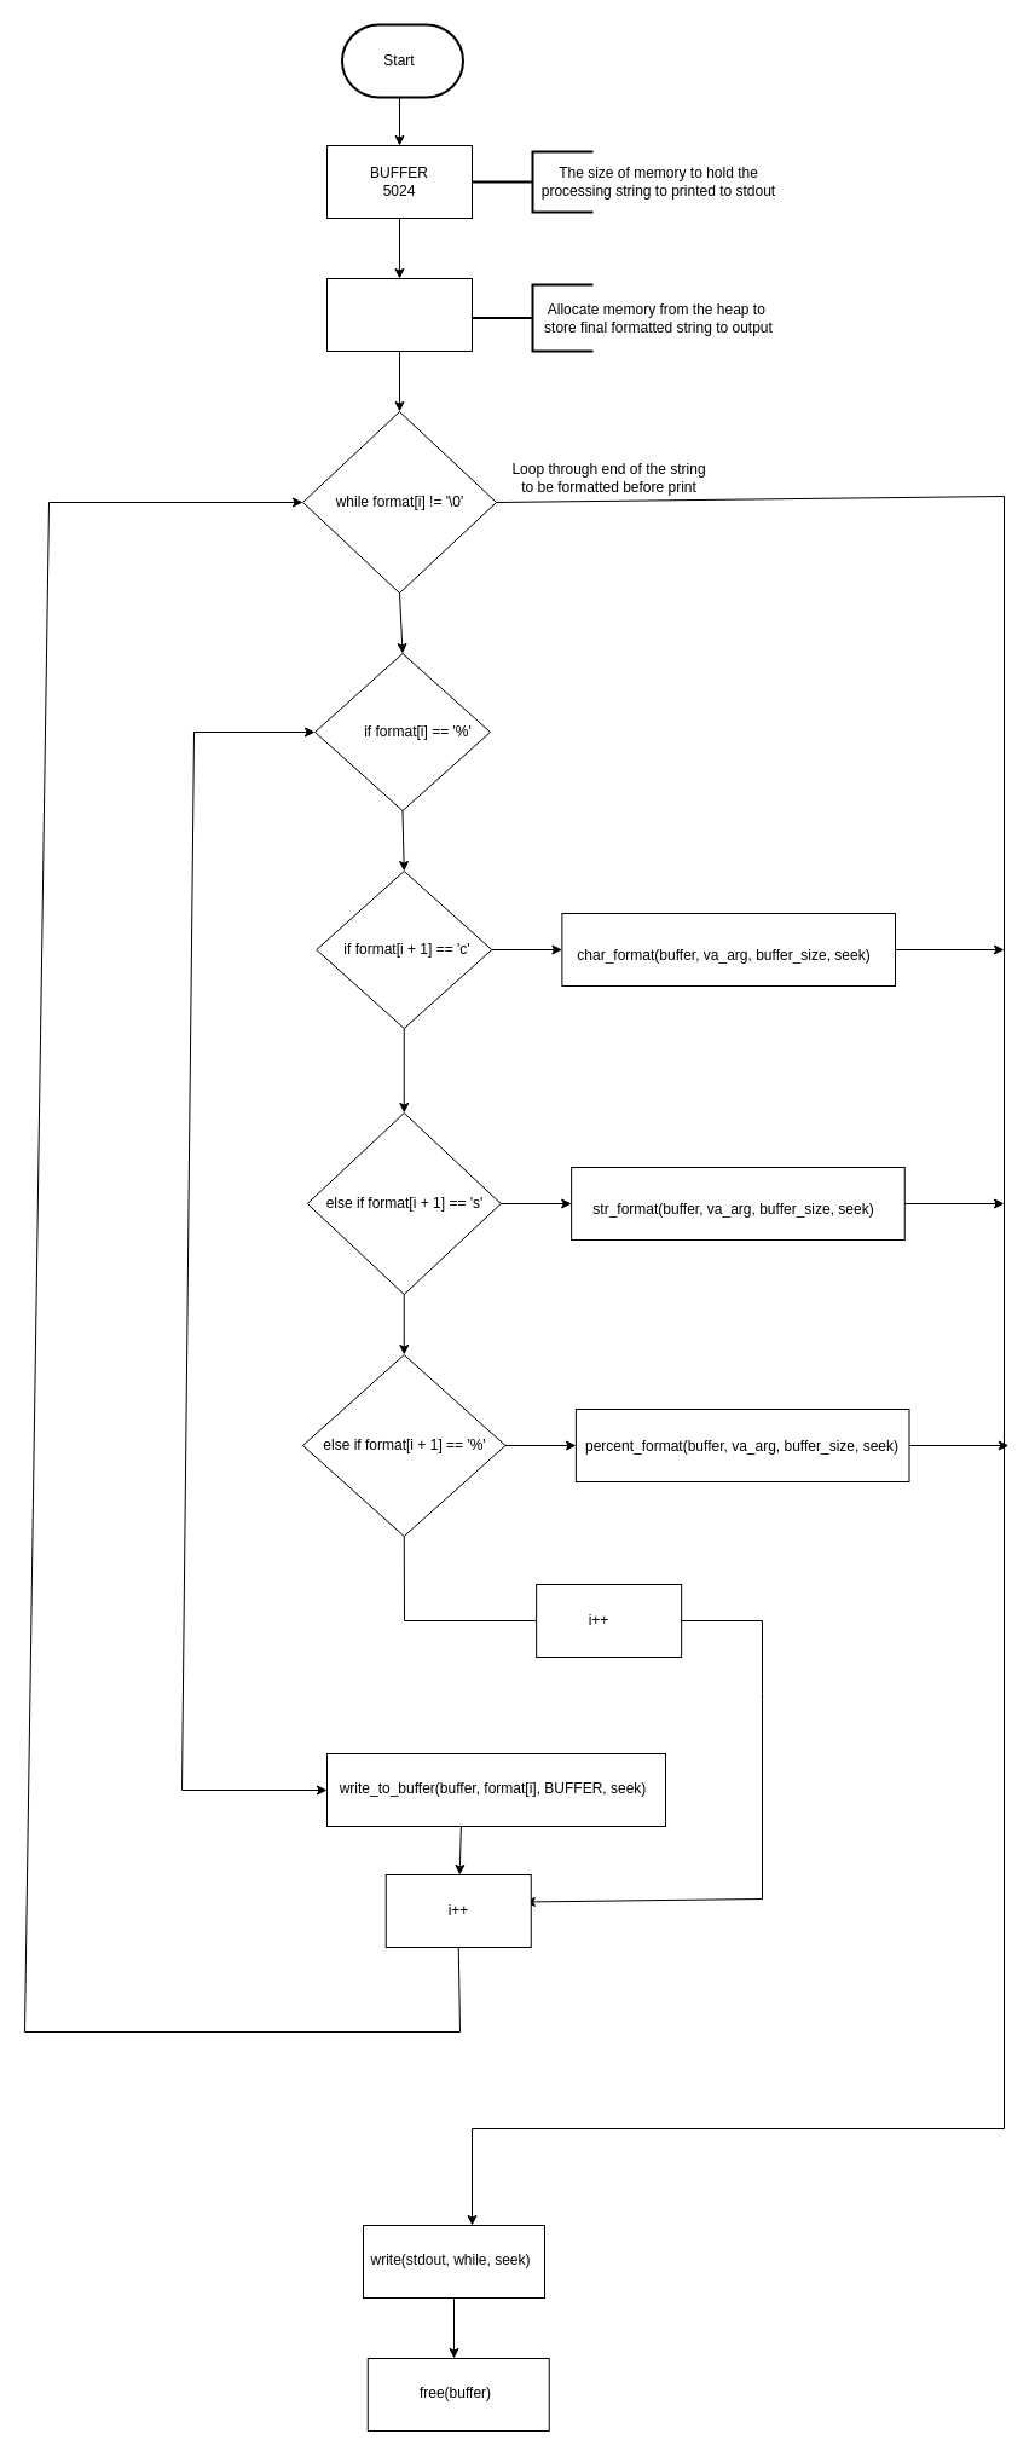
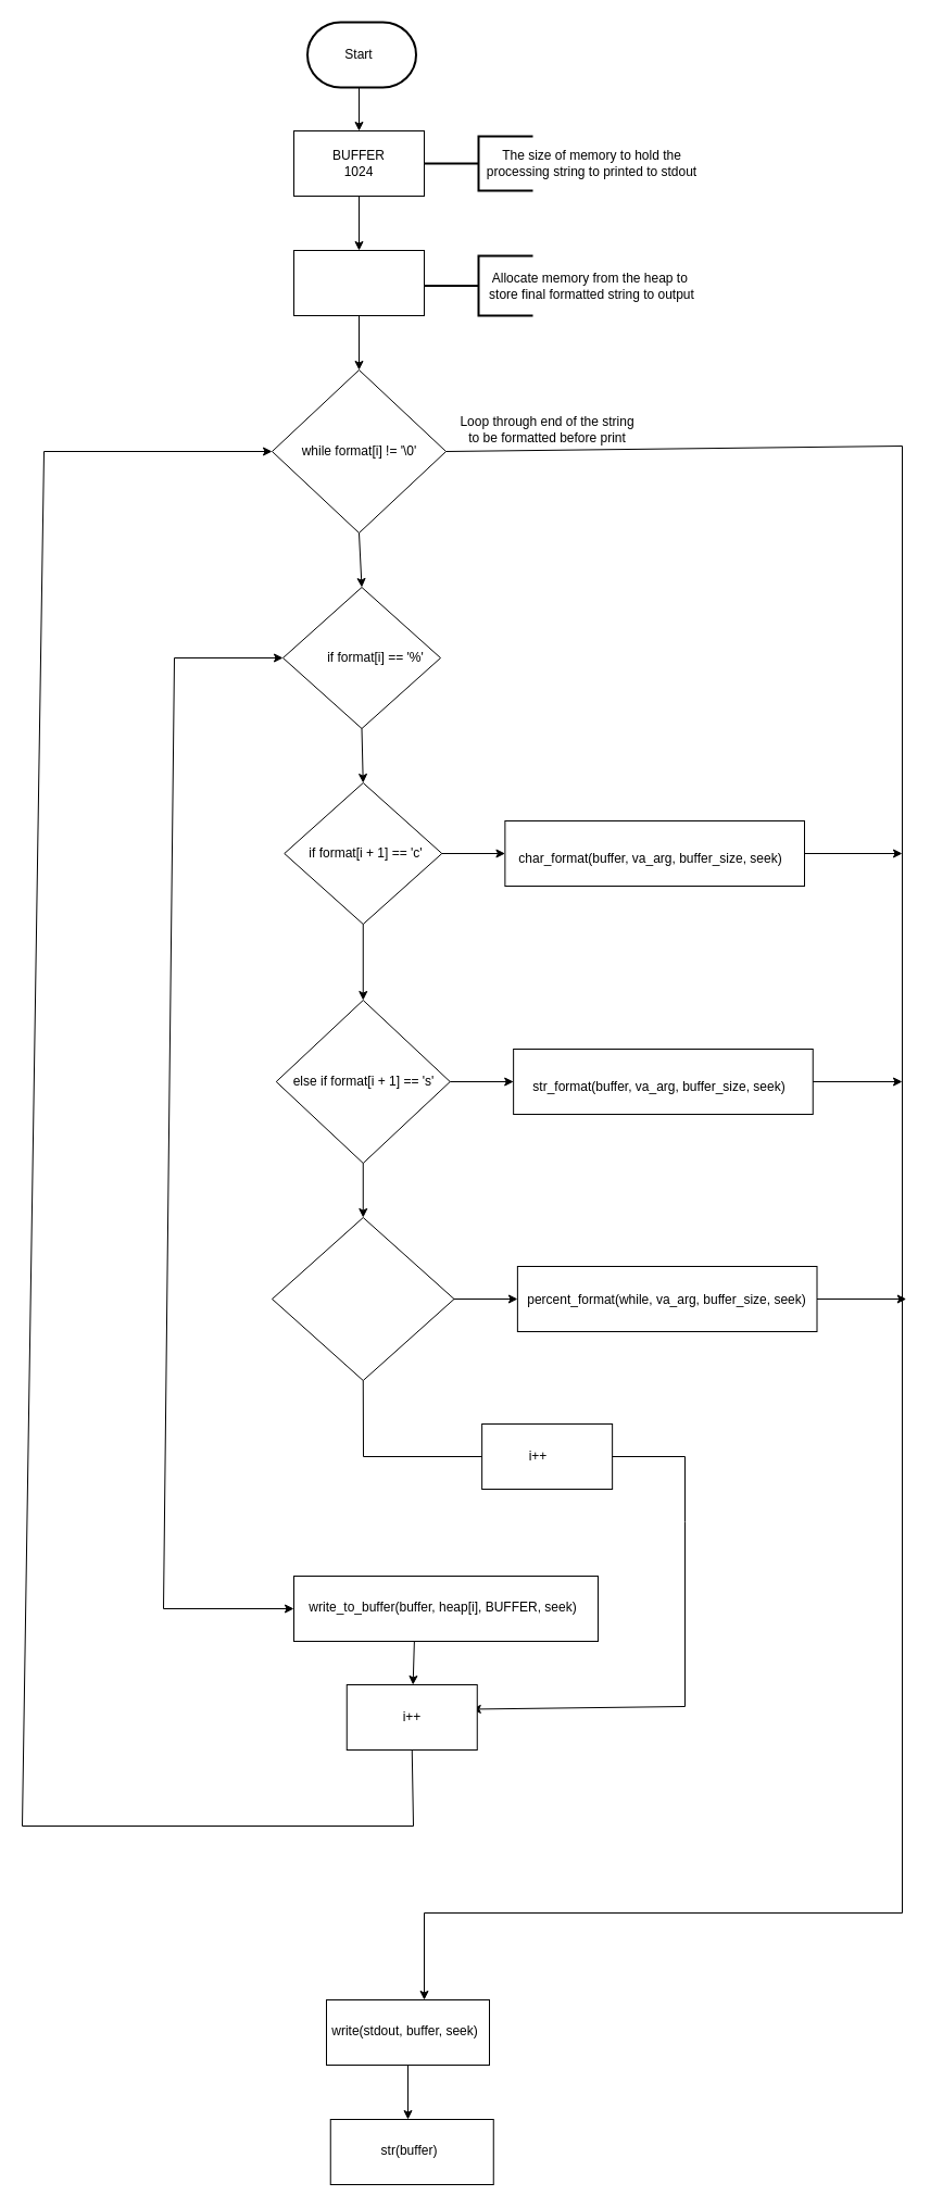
- <mxCell id="7" value="BUFFER 5024" style="text;html=1;strokeColor=none;fillColor=none;align=center;verticalAlign=middle;whiteSpace=wrap;rounded=0;" vertex="1" parent="1"><mxGeometry x="300" y="135" width="60" height="30" as="geometry" /></mxCell>
+ <mxCell id="7" value="BUFFER 1024" style="text;html=1;strokeColor=none;fillColor=none;align=center;verticalAlign=middle;whiteSpace=wrap;rounded=0;" vertex="1" parent="1"><mxGeometry x="300" y="135" width="60" height="30" as="geometry" /></mxCell>
- <mxCell id="29" value="else if format[i + 1] == '%'" style="text;html=1;strokeColor=none;fillColor=none;align=center;verticalAlign=middle;whiteSpace=wrap;rounded=0;" vertex="1" parent="1"><mxGeometry x="262.5" y="1137.5" width="142.5" height="115" as="geometry" /></mxCell>
- <mxCell id="58" value="percent_format(buffer, va_arg, buffer_size, seek)" style="text;html=1;strokeColor=none;fillColor=none;align=center;verticalAlign=middle;whiteSpace=wrap;rounded=0;" vertex="1" parent="1"><mxGeometry x="481.88" y="1176" width="263.12" height="40" as="geometry" /></mxCell>
+ <mxCell id="58" value="percent_format(while, va_arg, buffer_size, seek)" style="text;html=1;strokeColor=none;fillColor=none;align=center;verticalAlign=middle;whiteSpace=wrap;rounded=0;" vertex="1" parent="1"><mxGeometry x="481.88" y="1176" width="263.12" height="40" as="geometry" /></mxCell>
- <mxCell id="34" value="write_to_buffer(buffer, format[i], BUFFER, seek)" style="text;html=1;strokeColor=none;fillColor=none;align=center;verticalAlign=middle;whiteSpace=wrap;rounded=0;" vertex="1" parent="1"><mxGeometry x="275" y="1464" width="265" height="30" as="geometry" /></mxCell>
+ <mxCell id="34" value="write_to_buffer(buffer, heap[i], BUFFER, seek)" style="text;html=1;strokeColor=none;fillColor=none;align=center;verticalAlign=middle;whiteSpace=wrap;rounded=0;" vertex="1" parent="1"><mxGeometry x="275" y="1464" width="265" height="30" as="geometry" /></mxCell>
- <mxCell id="42" value="write(stdout, while, seek)" style="text;html=1;strokeColor=none;fillColor=none;align=center;verticalAlign=middle;whiteSpace=wrap;rounded=0;" vertex="1" parent="1"><mxGeometry x="300.13" y="1854" width="145" height="30" as="geometry" /></mxCell>
+ <mxCell id="42" value="write(stdout, buffer, seek)" style="text;html=1;strokeColor=none;fillColor=none;align=center;verticalAlign=middle;whiteSpace=wrap;rounded=0;" vertex="1" parent="1"><mxGeometry x="300.13" y="1854" width="145" height="30" as="geometry" /></mxCell>
- <mxCell id="44" value="free(buffer)" style="text;html=1;strokeColor=none;fillColor=none;align=center;verticalAlign=middle;whiteSpace=wrap;rounded=0;" vertex="1" parent="1"><mxGeometry x="303.88" y="1964" width="145" height="30" as="geometry" /></mxCell>
+ <mxCell id="44" value="str(buffer)" style="text;html=1;strokeColor=none;fillColor=none;align=center;verticalAlign=middle;whiteSpace=wrap;rounded=0;" vertex="1" parent="1"><mxGeometry x="303.88" y="1964" width="145" height="30" as="geometry" /></mxCell>
